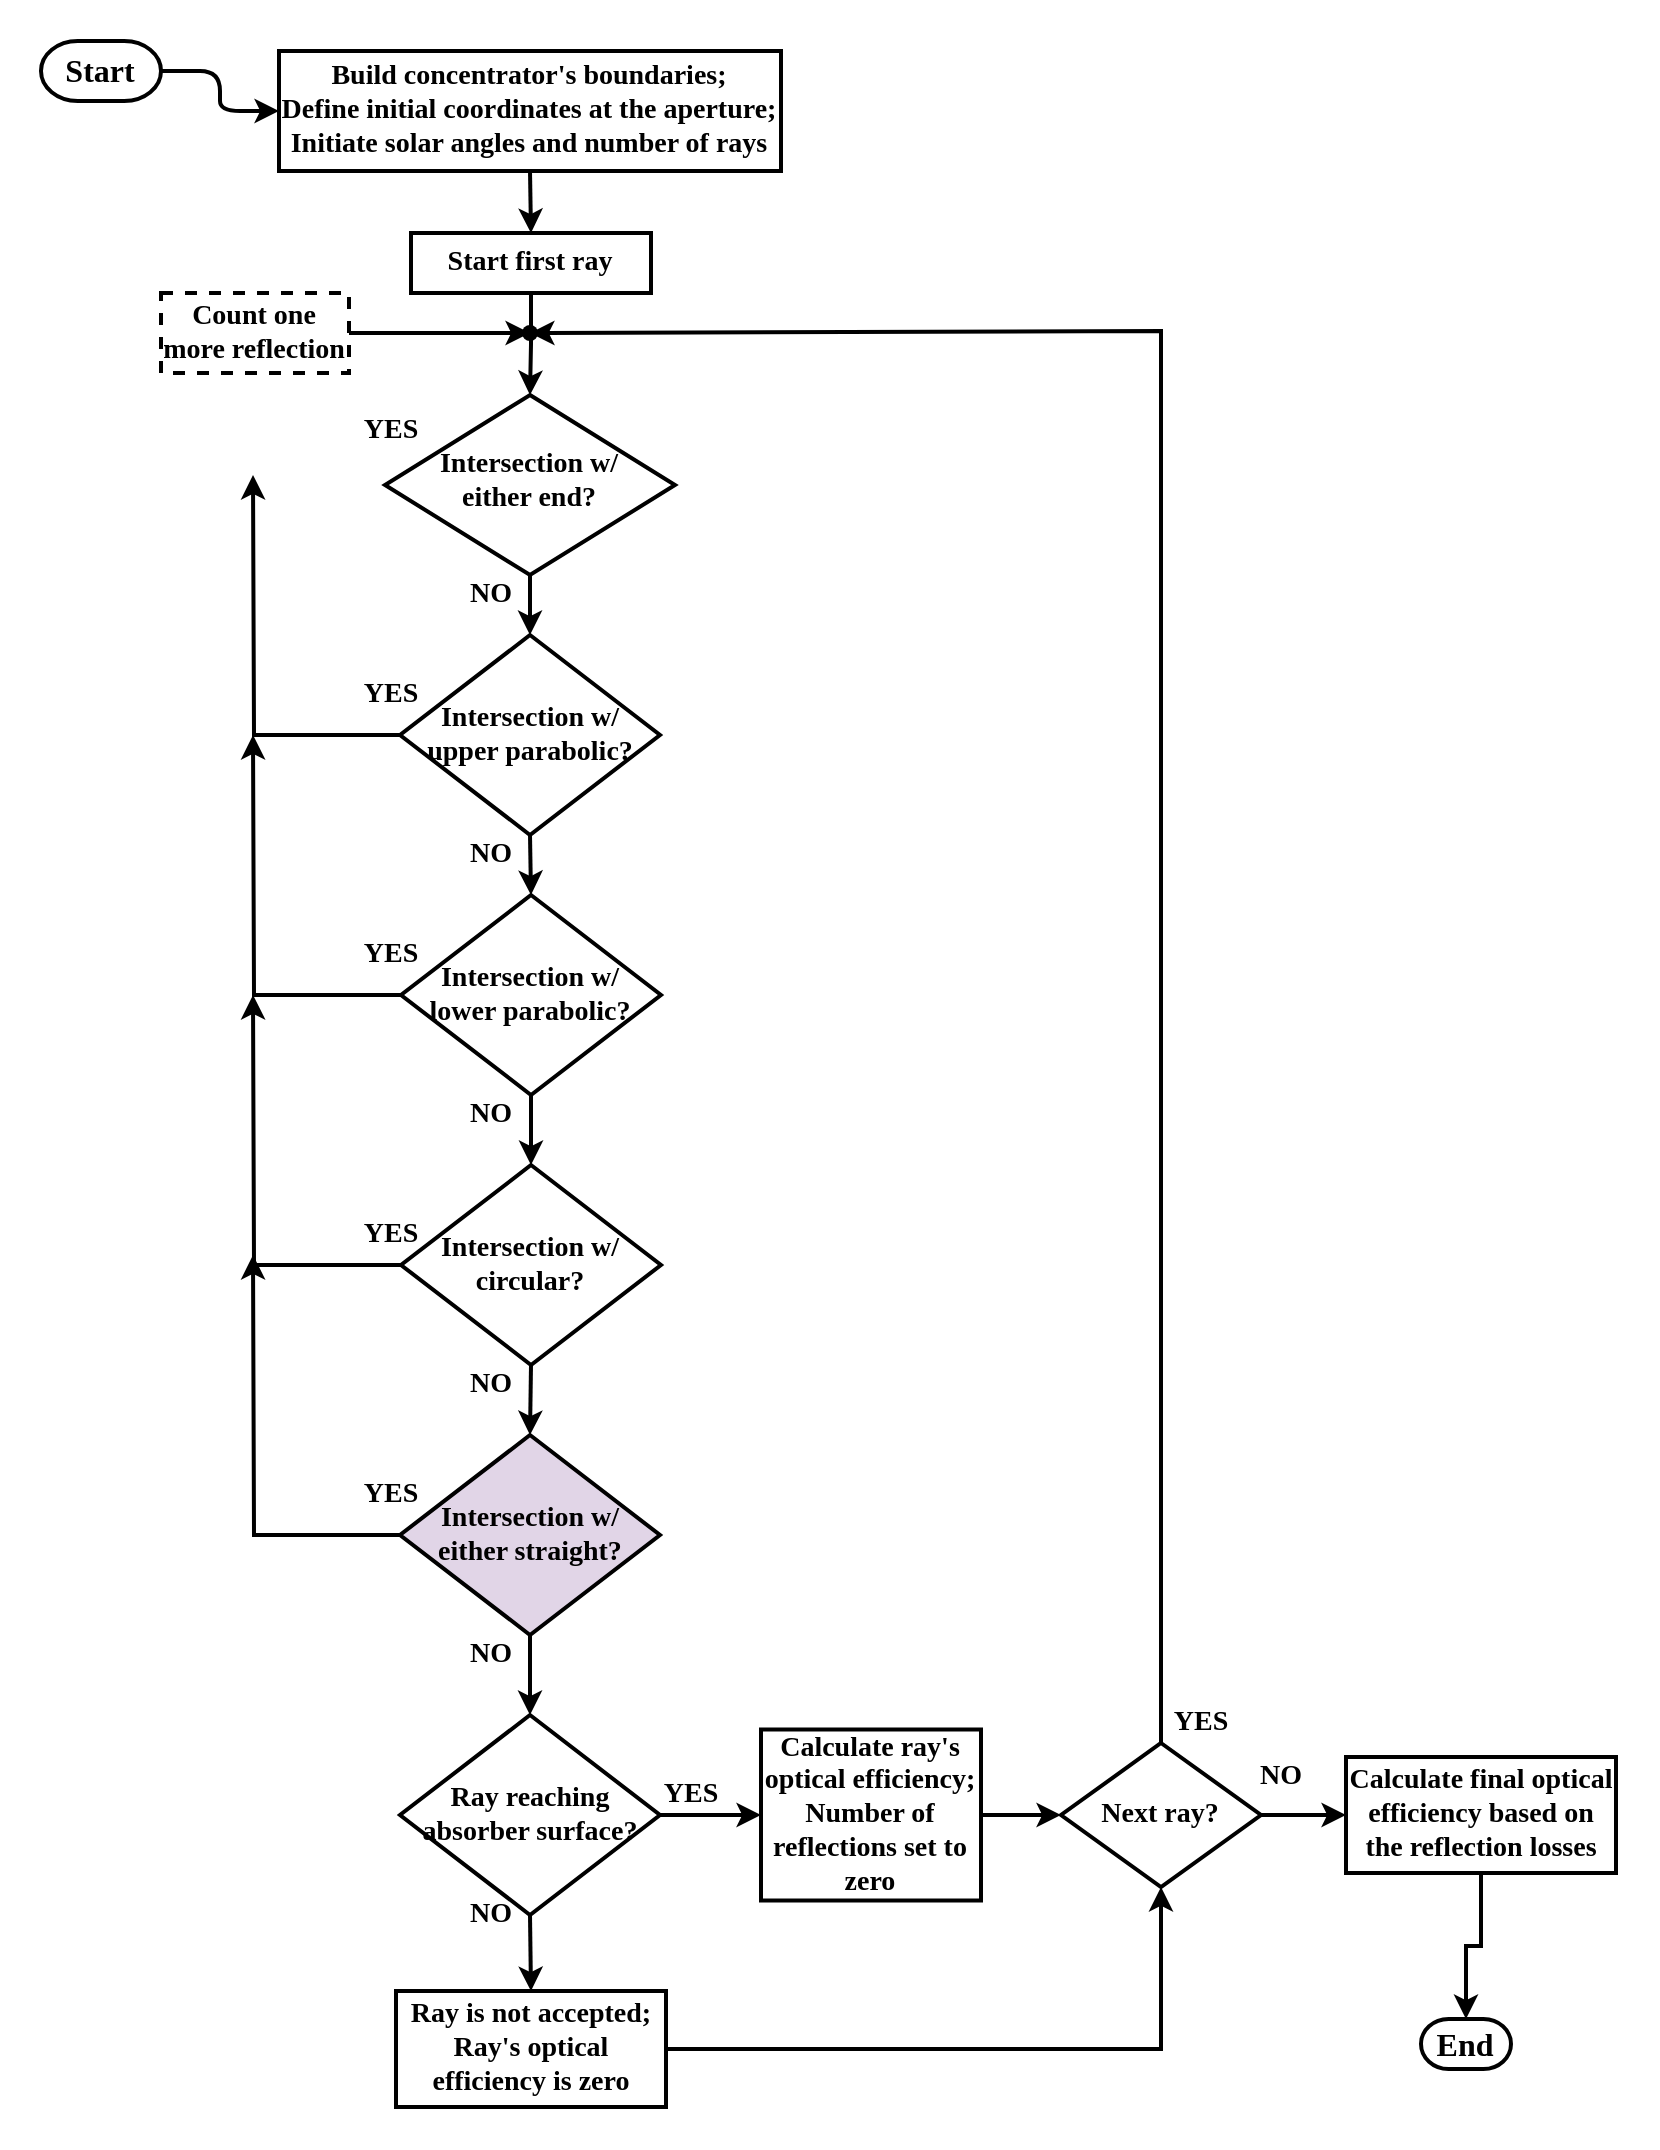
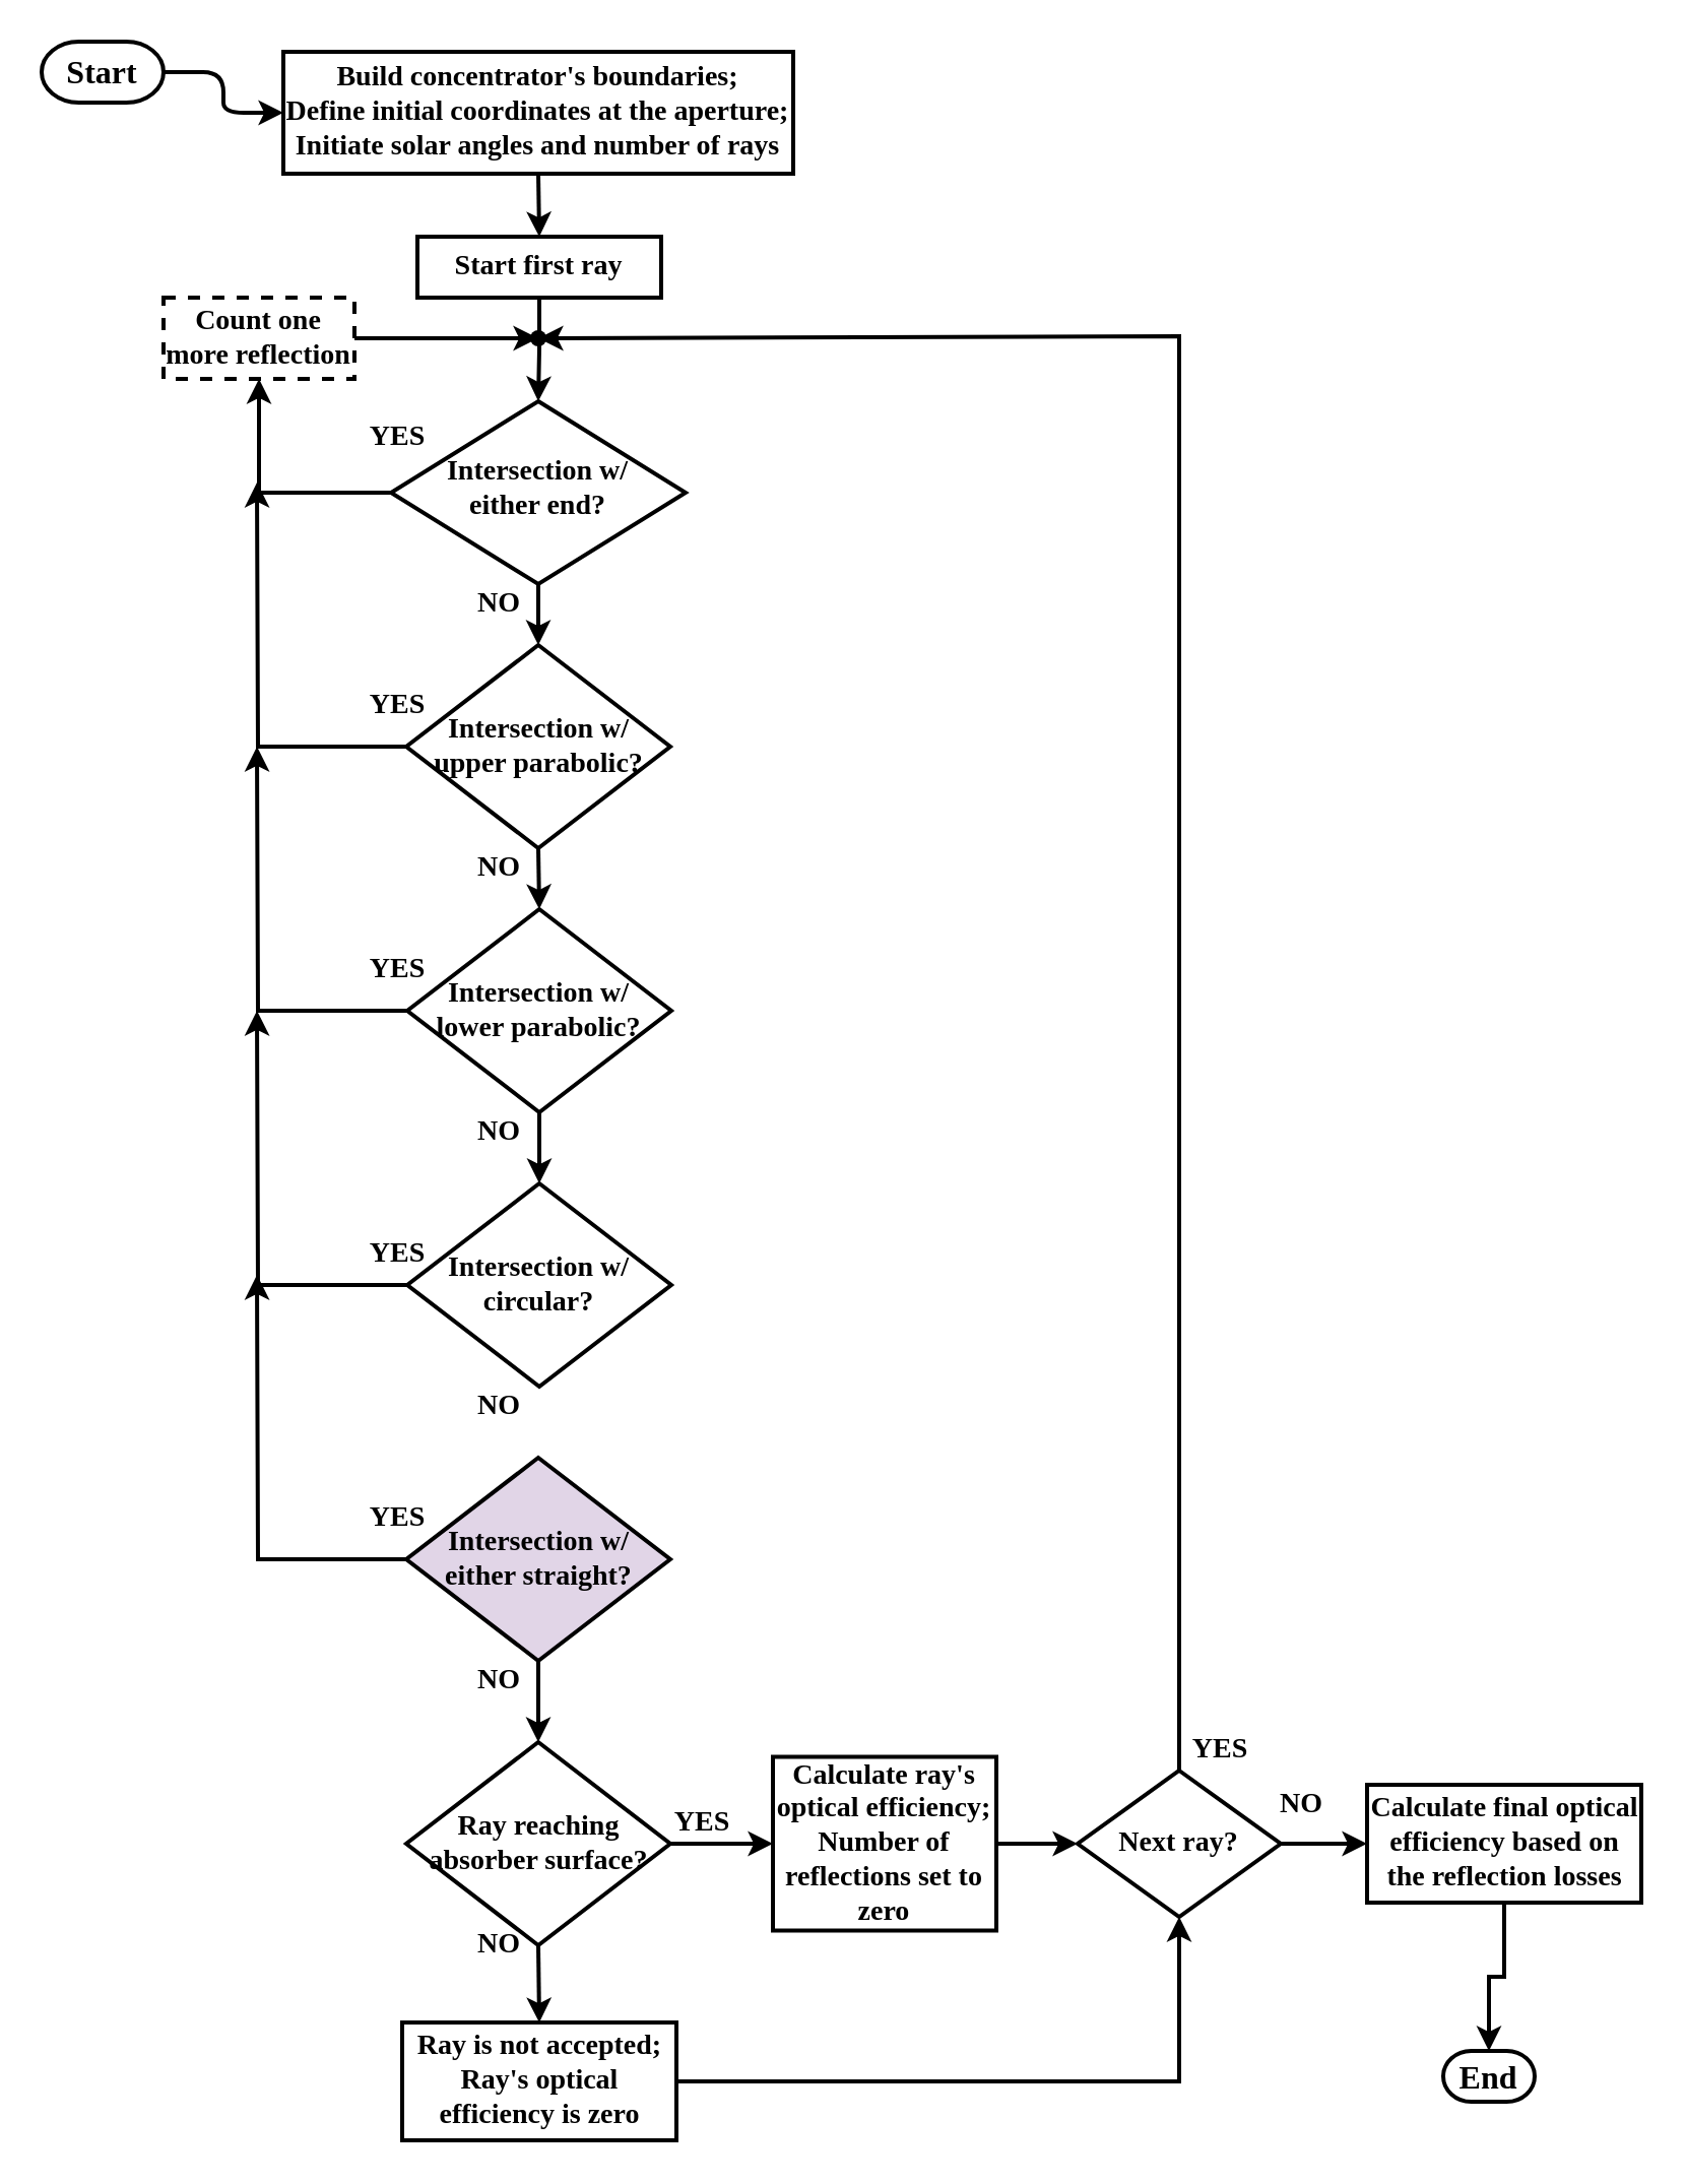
+ <mxCell id="5" style="edgeStyle=orthogonalEdgeStyle;orthogonalLoop=1;jettySize=auto;html=1;exitX=0;exitY=0.5;exitDx=0;exitDy=0;entryX=0.5;entryY=1;entryDx=0;entryDy=0;fontFamily=Garamond;fontSize=14;rounded=0;strokeWidth=2;fontStyle=1" parent="1" source="6" target="45" edge="1"><mxGeometry relative="1" as="geometry" /></mxCell>
- <mxCell id="17" style="edgeStyle=orthogonalEdgeStyle;orthogonalLoop=1;jettySize=auto;html=1;exitX=0.5;exitY=1;exitDx=0;exitDy=0;entryX=0.5;entryY=0;entryDx=0;entryDy=0;fontFamily=Garamond;fontSize=14;rounded=0;strokeWidth=2;fontStyle=1" parent="1" source="19" target="22" edge="1"><mxGeometry relative="1" as="geometry" /></mxCell>
